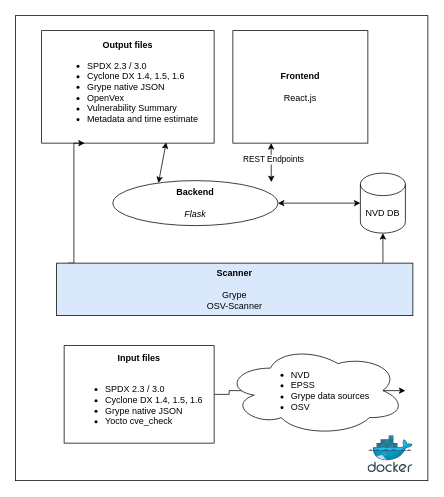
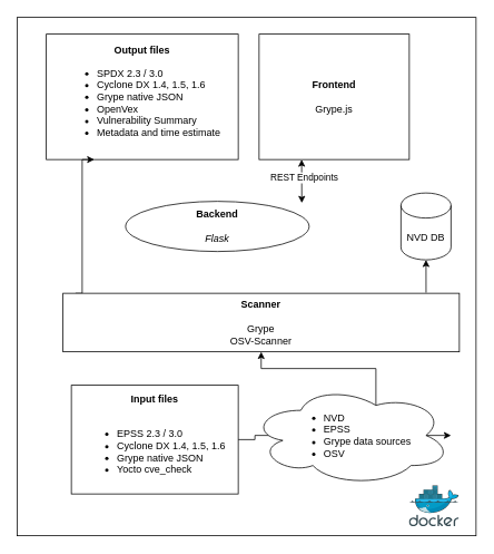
- <mxCell id="7" value="&lt;div&gt;&lt;b&gt;Frontend&lt;/b&gt;&lt;/div&gt;&lt;div&gt;&lt;b&gt;&lt;br&gt;&lt;/b&gt;&lt;/div&gt;React.js" style="rounded=0;whiteSpace=wrap;html=1;" parent="1" vertex="1"><mxGeometry x="310" y="40" width="180" height="150" as="geometry" /></mxCell>
+ <mxCell id="7" value="&lt;div&gt;&lt;b&gt;Frontend&lt;/b&gt;&lt;/div&gt;&lt;div&gt;&lt;b&gt;&lt;br&gt;&lt;/b&gt;&lt;/div&gt;Grype.js" style="rounded=0;whiteSpace=wrap;html=1;" parent="1" vertex="1"><mxGeometry x="310" y="40" width="180" height="150" as="geometry" /></mxCell>
- <mxCell id="18" value="" style="endArrow=classic;startArrow=classic;html=1;rounded=0;entryX=0.25;entryY=0;entryDx=0;entryDy=0;exitX=0.722;exitY=0.993;exitDx=0;exitDy=0;exitPerimeter=0;" parent="1" source="5" target="6" edge="1"><mxGeometry width="50" height="50" relative="1" as="geometry"><mxPoint x="205" y="180" as="sourcePoint" /><mxPoint x="230" y="230" as="targetPoint" /></mxGeometry></mxCell>
- <mxCell id="16" value="" style="endArrow=classic;startArrow=classic;html=1;rounded=0;entryX=0;entryY=0.5;entryDx=0;entryDy=0;entryPerimeter=0;exitX=1;exitY=0.5;exitDx=0;exitDy=0;" parent="1" target="15" edge="1" source="6"><mxGeometry width="50" height="50" relative="1" as="geometry"><mxPoint x="400" y="269.5" as="sourcePoint" /><mxPoint x="470" y="269.5" as="targetPoint" /></mxGeometry></mxCell>
- <mxCell id="11" value="&lt;b&gt;Scanner&lt;/b&gt;&lt;br&gt;&lt;br&gt;Grype&lt;br&gt;OSV-Scanner" style="rounded=0;whiteSpace=wrap;html=1;fillColor=#dae8fc;" parent="1" vertex="1"><mxGeometry x="75" y="350" width="475" height="70" as="geometry" /></mxCell>
+ <mxCell id="11" value="&lt;b&gt;Scanner&lt;/b&gt;&lt;br&gt;&lt;br&gt;Grype&lt;br&gt;OSV-Scanner" style="rounded=0;whiteSpace=wrap;html=1;" parent="1" vertex="1"><mxGeometry x="75" y="350" width="475" height="70" as="geometry" /></mxCell>
+ <mxCell id="12" style="edgeStyle=orthogonalEdgeStyle;rounded=0;orthogonalLoop=1;jettySize=auto;html=1;exitX=0.625;exitY=0.2;exitDx=0;exitDy=0;exitPerimeter=0;" parent="1" source="13" target="11" edge="1"><mxGeometry relative="1" as="geometry" /></mxCell>
- <mxCell id="4" value="&lt;b&gt;Input files&lt;/b&gt;&lt;div&gt;&lt;br&gt;&lt;/div&gt;&lt;div align=&quot;left&quot;&gt;&lt;ul&gt;&lt;li&gt;SPDX 2.3 / 3.0&lt;/li&gt;&lt;li&gt;Cyclone DX 1.4, 1.5, 1.6&lt;/li&gt;&lt;li&gt;Grype native JSON&lt;/li&gt;&lt;li&gt;Yocto cve_check&lt;/li&gt;&lt;/ul&gt;&lt;/div&gt;" style="rounded=0;whiteSpace=wrap;html=1;" parent="1" vertex="1"><mxGeometry x="85" y="460" width="200" height="130" as="geometry" /></mxCell>
+ <mxCell id="4" value="&lt;b&gt;Input files&lt;/b&gt;&lt;div&gt;&lt;br&gt;&lt;/div&gt;&lt;div align=&quot;left&quot;&gt;&lt;ul&gt;&lt;li&gt;EPSS 2.3 / 3.0&lt;/li&gt;&lt;li&gt;Cyclone DX 1.4, 1.5, 1.6&lt;/li&gt;&lt;li&gt;Grype native JSON&lt;/li&gt;&lt;li&gt;Yocto cve_check&lt;/li&gt;&lt;/ul&gt;&lt;/div&gt;" style="rounded=0;whiteSpace=wrap;html=1;" parent="1" vertex="1"><mxGeometry x="85" y="460" width="200" height="130" as="geometry" /></mxCell>
